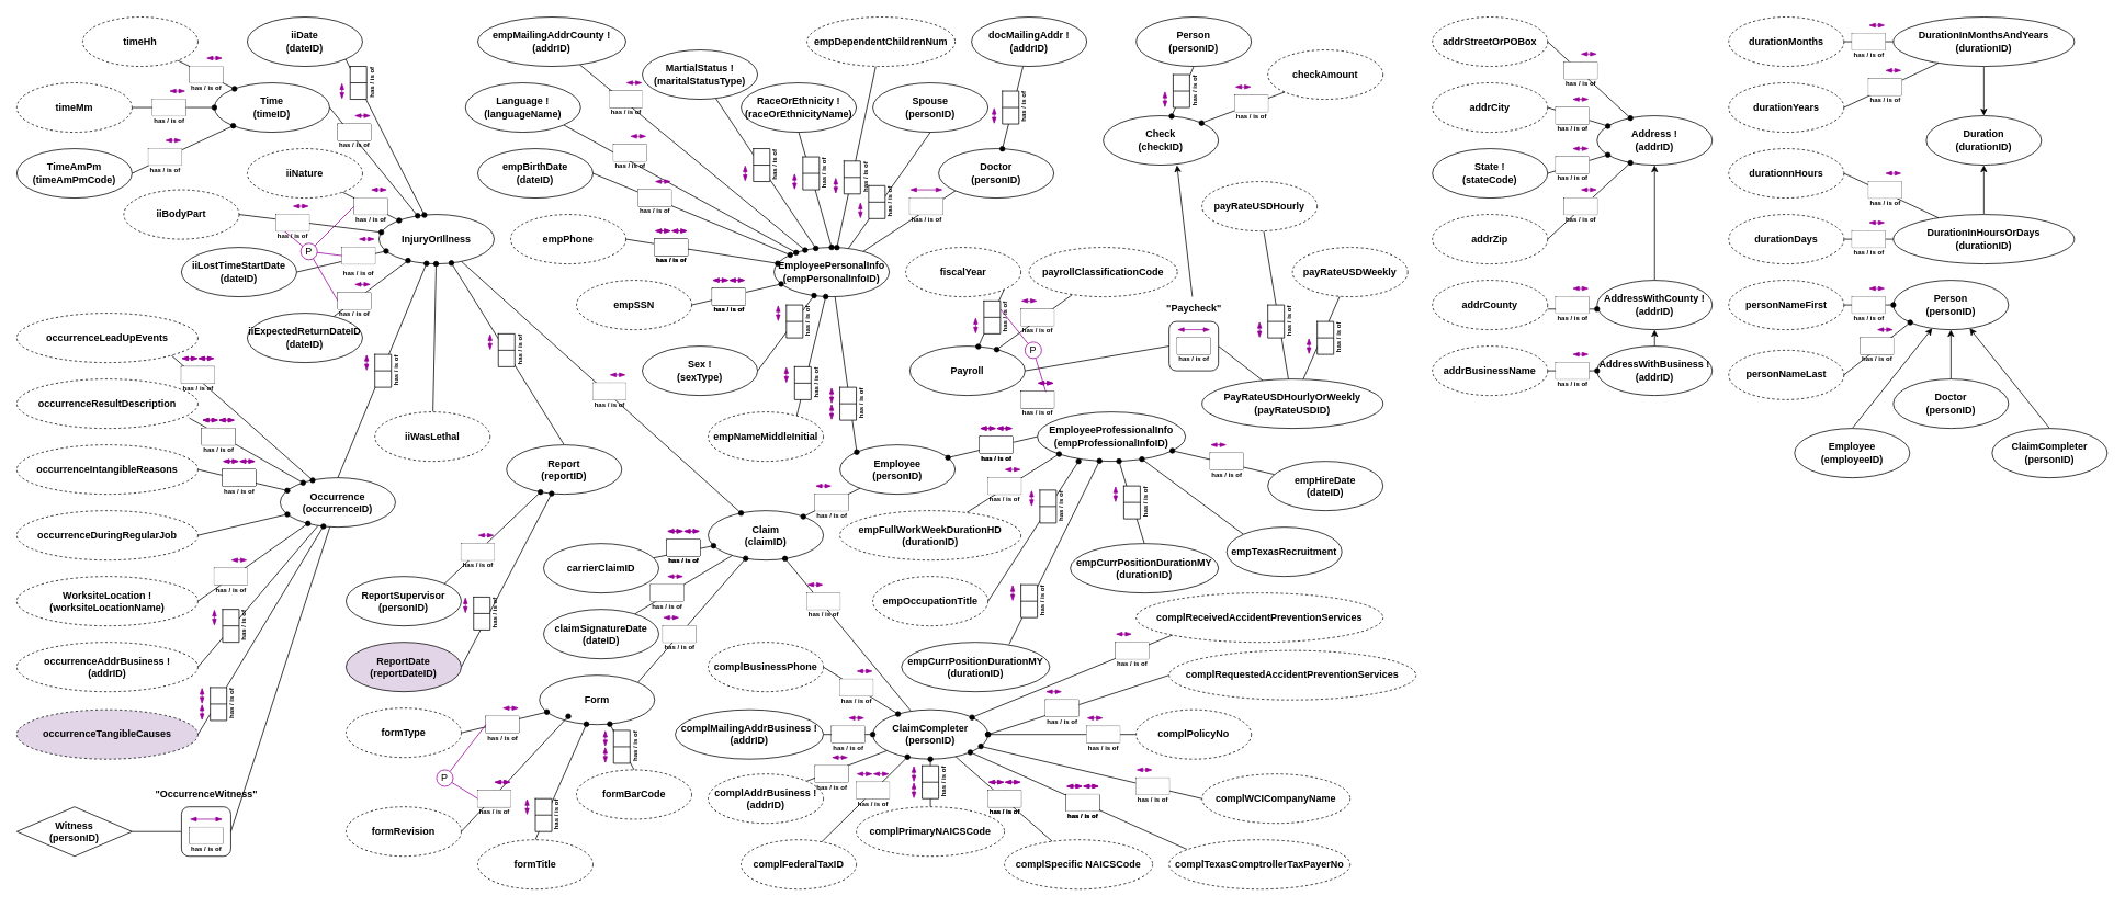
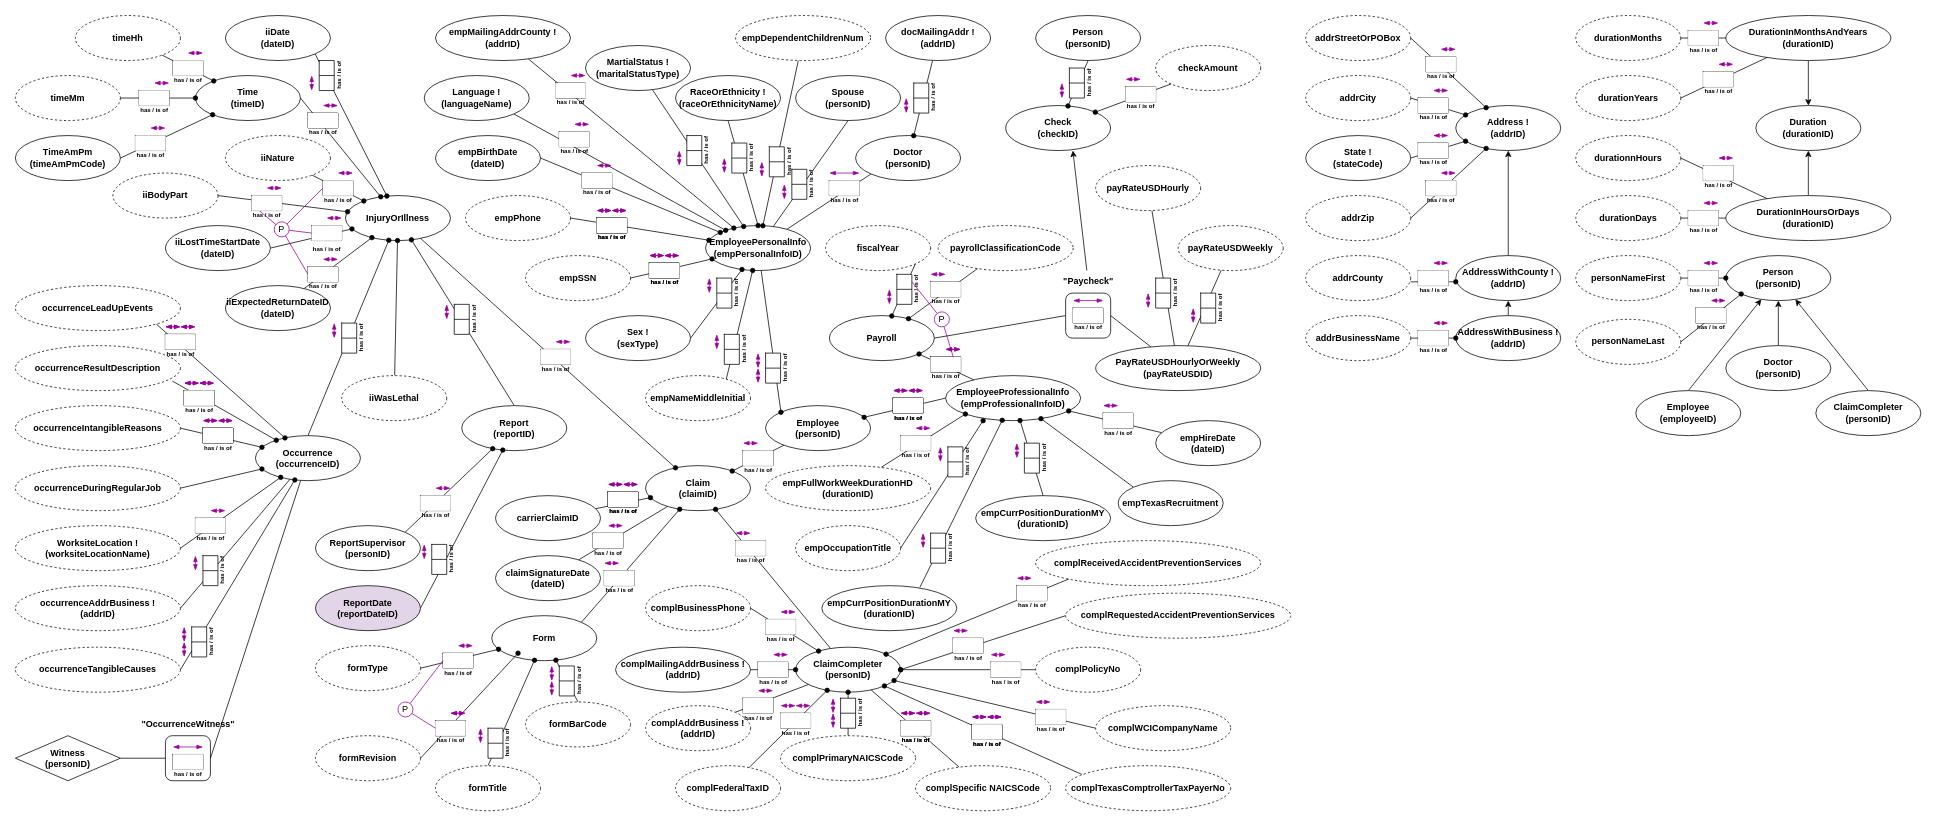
+ <mxCell id="781" style="edgeStyle=none;rounded=0;orthogonalLoop=1;jettySize=auto;html=1;exitX=1;exitY=1;exitDx=0;exitDy=0;endArrow=none;endFill=0;startArrow=oval;startFill=1;" parent="1" source="2" target="80" edge="1"><mxGeometry relative="1" as="geometry" /></mxCell>
- <mxCell id="61" value="occurrenceTangibleCauses" style="ellipse;whiteSpace=wrap;html=1;align=center;dashed=1;fontStyle=1;fillColor=#e1d5e7;" parent="1" vertex="1"><mxGeometry x="20" y="862" width="220" height="60" as="geometry" /></mxCell>
+ <mxCell id="61" value="occurrenceTangibleCauses" style="ellipse;whiteSpace=wrap;html=1;align=center;dashed=1;fontStyle=1" parent="1" vertex="1"><mxGeometry x="20" y="862" width="220" height="60" as="geometry" /></mxCell>
